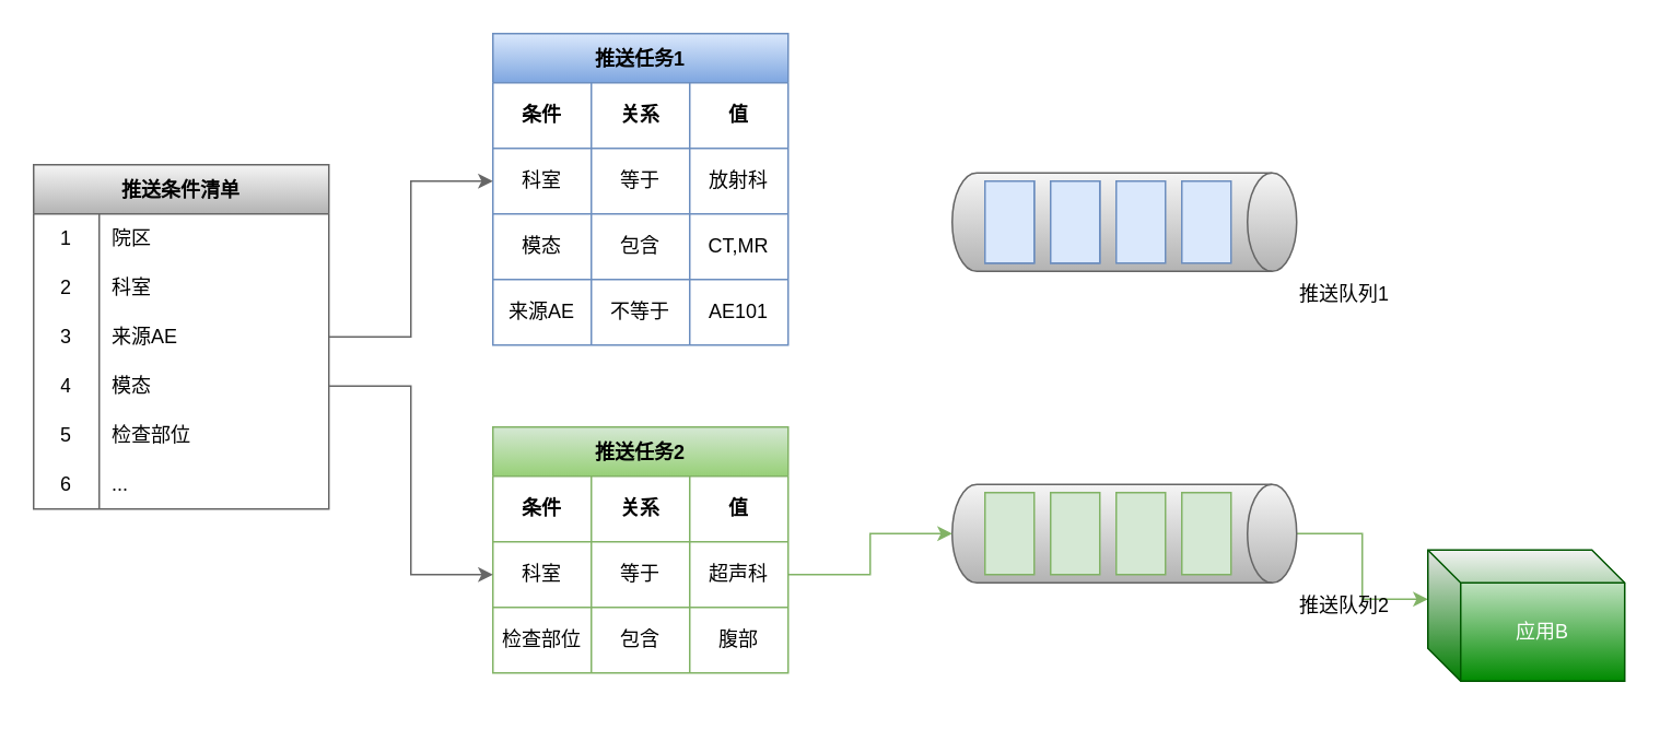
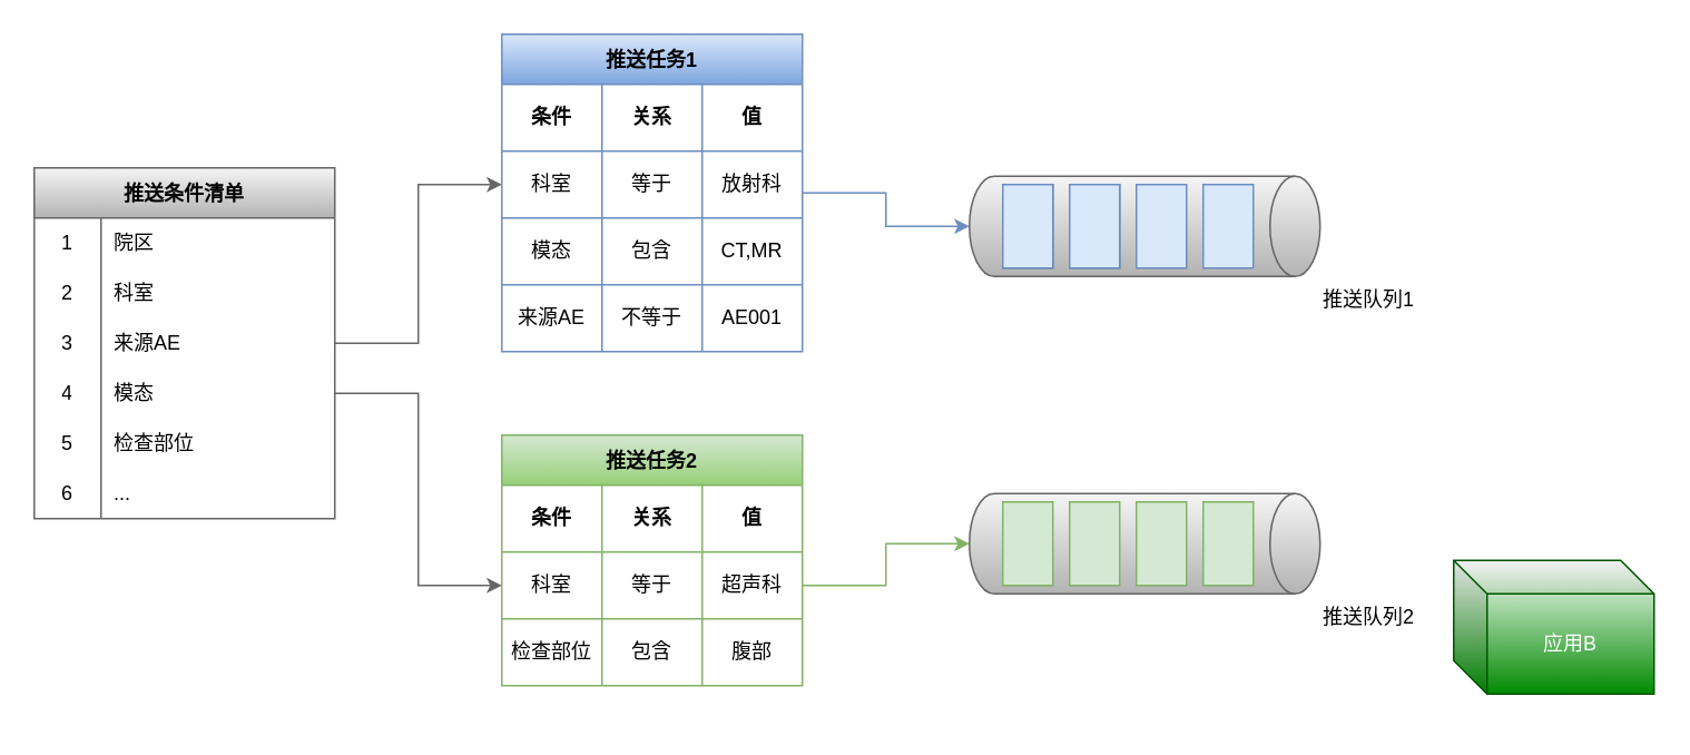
+ <mxCell id="21" style="edgeStyle=orthogonalEdgeStyle;rounded=0;orthogonalLoop=1;jettySize=auto;html=1;entryX=0.5;entryY=1;entryDx=0;entryDy=0;entryPerimeter=0;fillColor=#dae8fc;strokeColor=#6c8ebf;" edge="1" parent="1" source="22" target="52"><mxGeometry relative="1" as="geometry" /></mxCell>
- <mxCell id="38" value="AE101" style="shape=partialRectangle;html=1;whiteSpace=wrap;connectable=0;fillColor=none;top=0;left=0;bottom=0;right=0;overflow=hidden;" vertex="1" parent="35"><mxGeometry x="120" width="60" height="40" as="geometry"><mxRectangle width="60" height="40" as="alternateBounds" /></mxGeometry></mxCell>
+ <mxCell id="38" value="AE001" style="shape=partialRectangle;html=1;whiteSpace=wrap;connectable=0;fillColor=none;top=0;left=0;bottom=0;right=0;overflow=hidden;" vertex="1" parent="35"><mxGeometry x="120" width="60" height="40" as="geometry"><mxRectangle width="60" height="40" as="alternateBounds" /></mxGeometry></mxCell>
- <mxCell id="57" style="edgeStyle=orthogonalEdgeStyle;rounded=0;orthogonalLoop=1;jettySize=auto;html=1;entryX=0;entryY=0;entryDx=0;entryDy=30;entryPerimeter=0;fillColor=#d5e8d4;strokeColor=#82b366;" edge="1" parent="1" source="58" target="66"><mxGeometry relative="1" as="geometry" /></mxCell>
